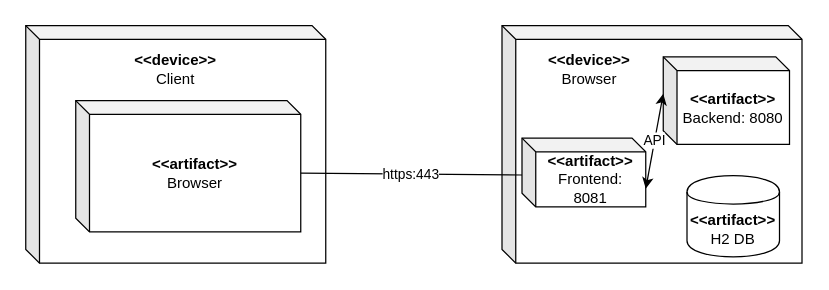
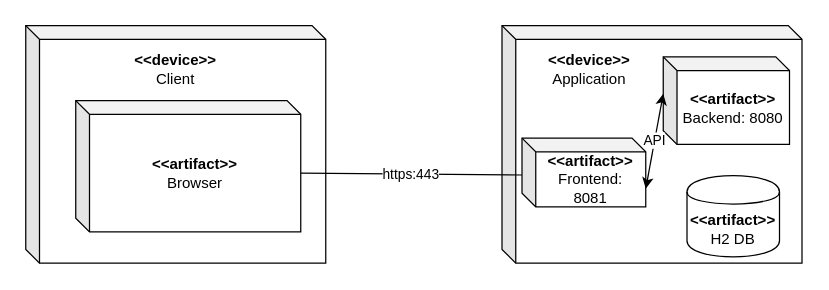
- <mxCell id="9" value="&lt;b&gt;&amp;lt;&amp;lt;device&amp;gt;&amp;gt;&lt;/b&gt;&lt;br&gt;Browser" style="text;html=1;strokeColor=none;fillColor=none;align=center;verticalAlign=middle;whiteSpace=wrap;rounded=0;" vertex="1" parent="1"><mxGeometry x="451" y="45" width="40" height="20" as="geometry" /></mxCell>
+ <mxCell id="9" value="&lt;b&gt;&amp;lt;&amp;lt;device&amp;gt;&amp;gt;&lt;/b&gt;&lt;br&gt;Application" style="text;html=1;strokeColor=none;fillColor=none;align=center;verticalAlign=middle;whiteSpace=wrap;rounded=0;" vertex="1" parent="1"><mxGeometry x="451" y="45" width="40" height="20" as="geometry" /></mxCell>
